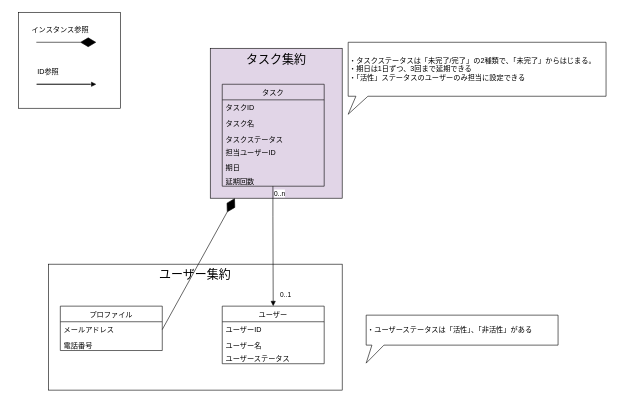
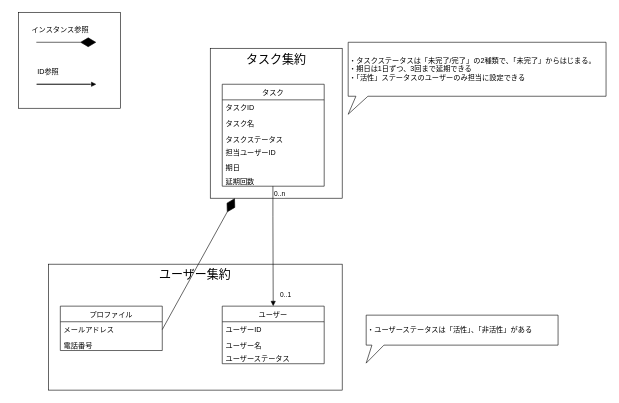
- <mxCell id="3" value="&lt;div&gt;&lt;span&gt;&lt;font style=&quot;font-size: 20px&quot;&gt;タスク集約&lt;/font&gt;&lt;/span&gt;&lt;/div&gt;&lt;div&gt;&lt;/div&gt;" style="rounded=0;whiteSpace=wrap;html=1;align=center;verticalAlign=top;fillColor=#e1d5e7;" parent="1" vertex="1"><mxGeometry x="350" y="80" width="220" height="250" as="geometry" /></mxCell>
+ <mxCell id="3" value="&lt;div&gt;&lt;span&gt;&lt;font style=&quot;font-size: 20px&quot;&gt;タスク集約&lt;/font&gt;&lt;/span&gt;&lt;/div&gt;&lt;div&gt;&lt;/div&gt;" style="rounded=0;whiteSpace=wrap;html=1;align=center;verticalAlign=top;" parent="1" vertex="1"><mxGeometry x="350" y="80" width="220" height="250" as="geometry" /></mxCell>
